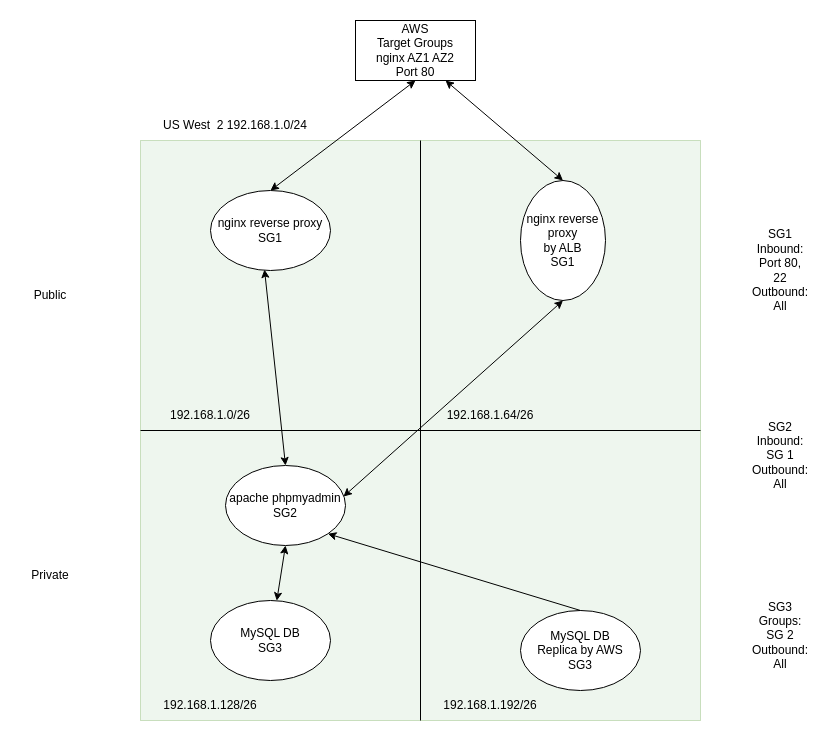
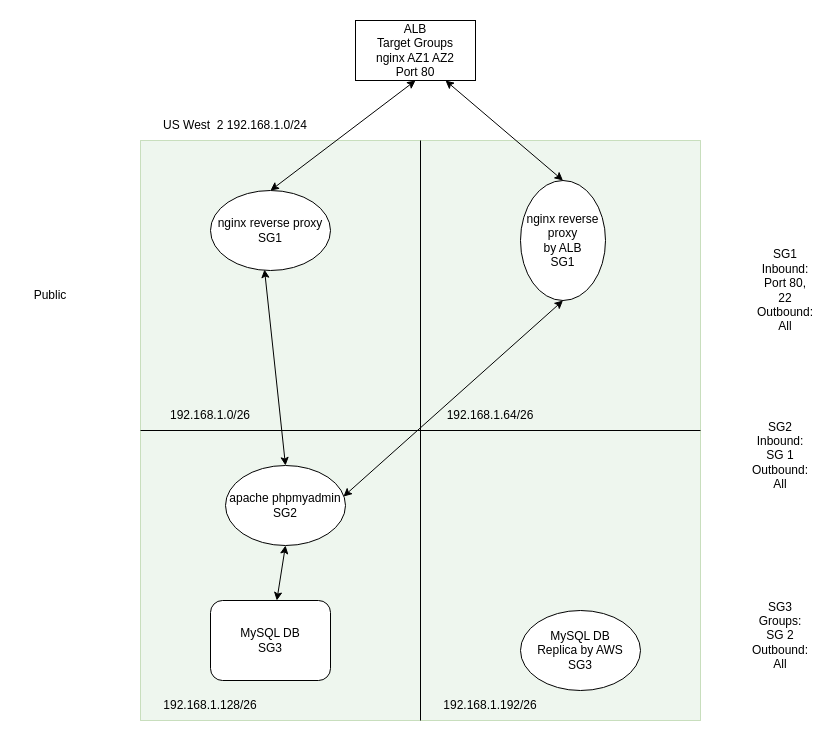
- <mxCell id="17" value="AWS&lt;br&gt;Target Groups&lt;br&gt;nginx AZ1 AZ2&lt;br&gt;Port 80" style="rounded=0;whiteSpace=wrap;html=1;" vertex="1" parent="1"><mxGeometry x="355" y="20" width="120" height="60" as="geometry" /></mxCell>
+ <mxCell id="17" value="ALB&lt;br&gt;Target Groups&lt;br&gt;nginx AZ1 AZ2&lt;br&gt;Port 80" style="rounded=0;whiteSpace=wrap;html=1;" vertex="1" parent="1"><mxGeometry x="355" y="20" width="120" height="60" as="geometry" /></mxCell>
- <mxCell id="20" value="SG1&lt;br&gt;Inbound: Port 80, 22&lt;br&gt;Outbound: All" style="text;html=1;strokeColor=none;fillColor=none;align=center;verticalAlign=middle;whiteSpace=wrap;rounded=0;" vertex="1" parent="1"><mxGeometry x="750" y="195" width="60" height="150" as="geometry" /></mxCell>
+ <mxCell id="20" value="SG1&lt;br&gt;Inbound: Port 80, 22&lt;br&gt;Outbound: All" style="text;html=1;strokeColor=none;fillColor=none;align=center;verticalAlign=middle;whiteSpace=wrap;rounded=0;" vertex="1" parent="1"><mxGeometry x="755" y="215" width="60" height="150" as="geometry" /></mxCell>
- <mxCell id="16" value="" style="endArrow=classic;html=1;rounded=0;entryX=1;entryY=1;entryDx=0;entryDy=0;exitX=0.5;exitY=0;exitDx=0;exitDy=0;" edge="1" parent="1" source="13" target="14"><mxGeometry width="50" height="50" relative="1" as="geometry"><mxPoint x="390" y="310" as="sourcePoint" /><mxPoint x="440" y="260" as="targetPoint" /></mxGeometry></mxCell>
- <mxCell id="6" value="Private" style="text;html=1;strokeColor=none;fillColor=none;align=center;verticalAlign=middle;whiteSpace=wrap;rounded=0;opacity=50;" parent="1" vertex="1"><mxGeometry x="20" y="560" width="60" height="30" as="geometry" /></mxCell>
- <mxCell id="12" value="MySQL DB&lt;br&gt;SG3" style="ellipse;whiteSpace=wrap;html=1;" vertex="1" parent="1"><mxGeometry x="210" y="600" width="120" height="80" as="geometry" /></mxCell>
+ <mxCell id="12" value="MySQL DB&lt;br&gt;SG3" style="whiteSpace=wrap;html=1;rounded=1;" vertex="1" parent="1"><mxGeometry x="210" y="600" width="120" height="80" as="geometry" /></mxCell>
